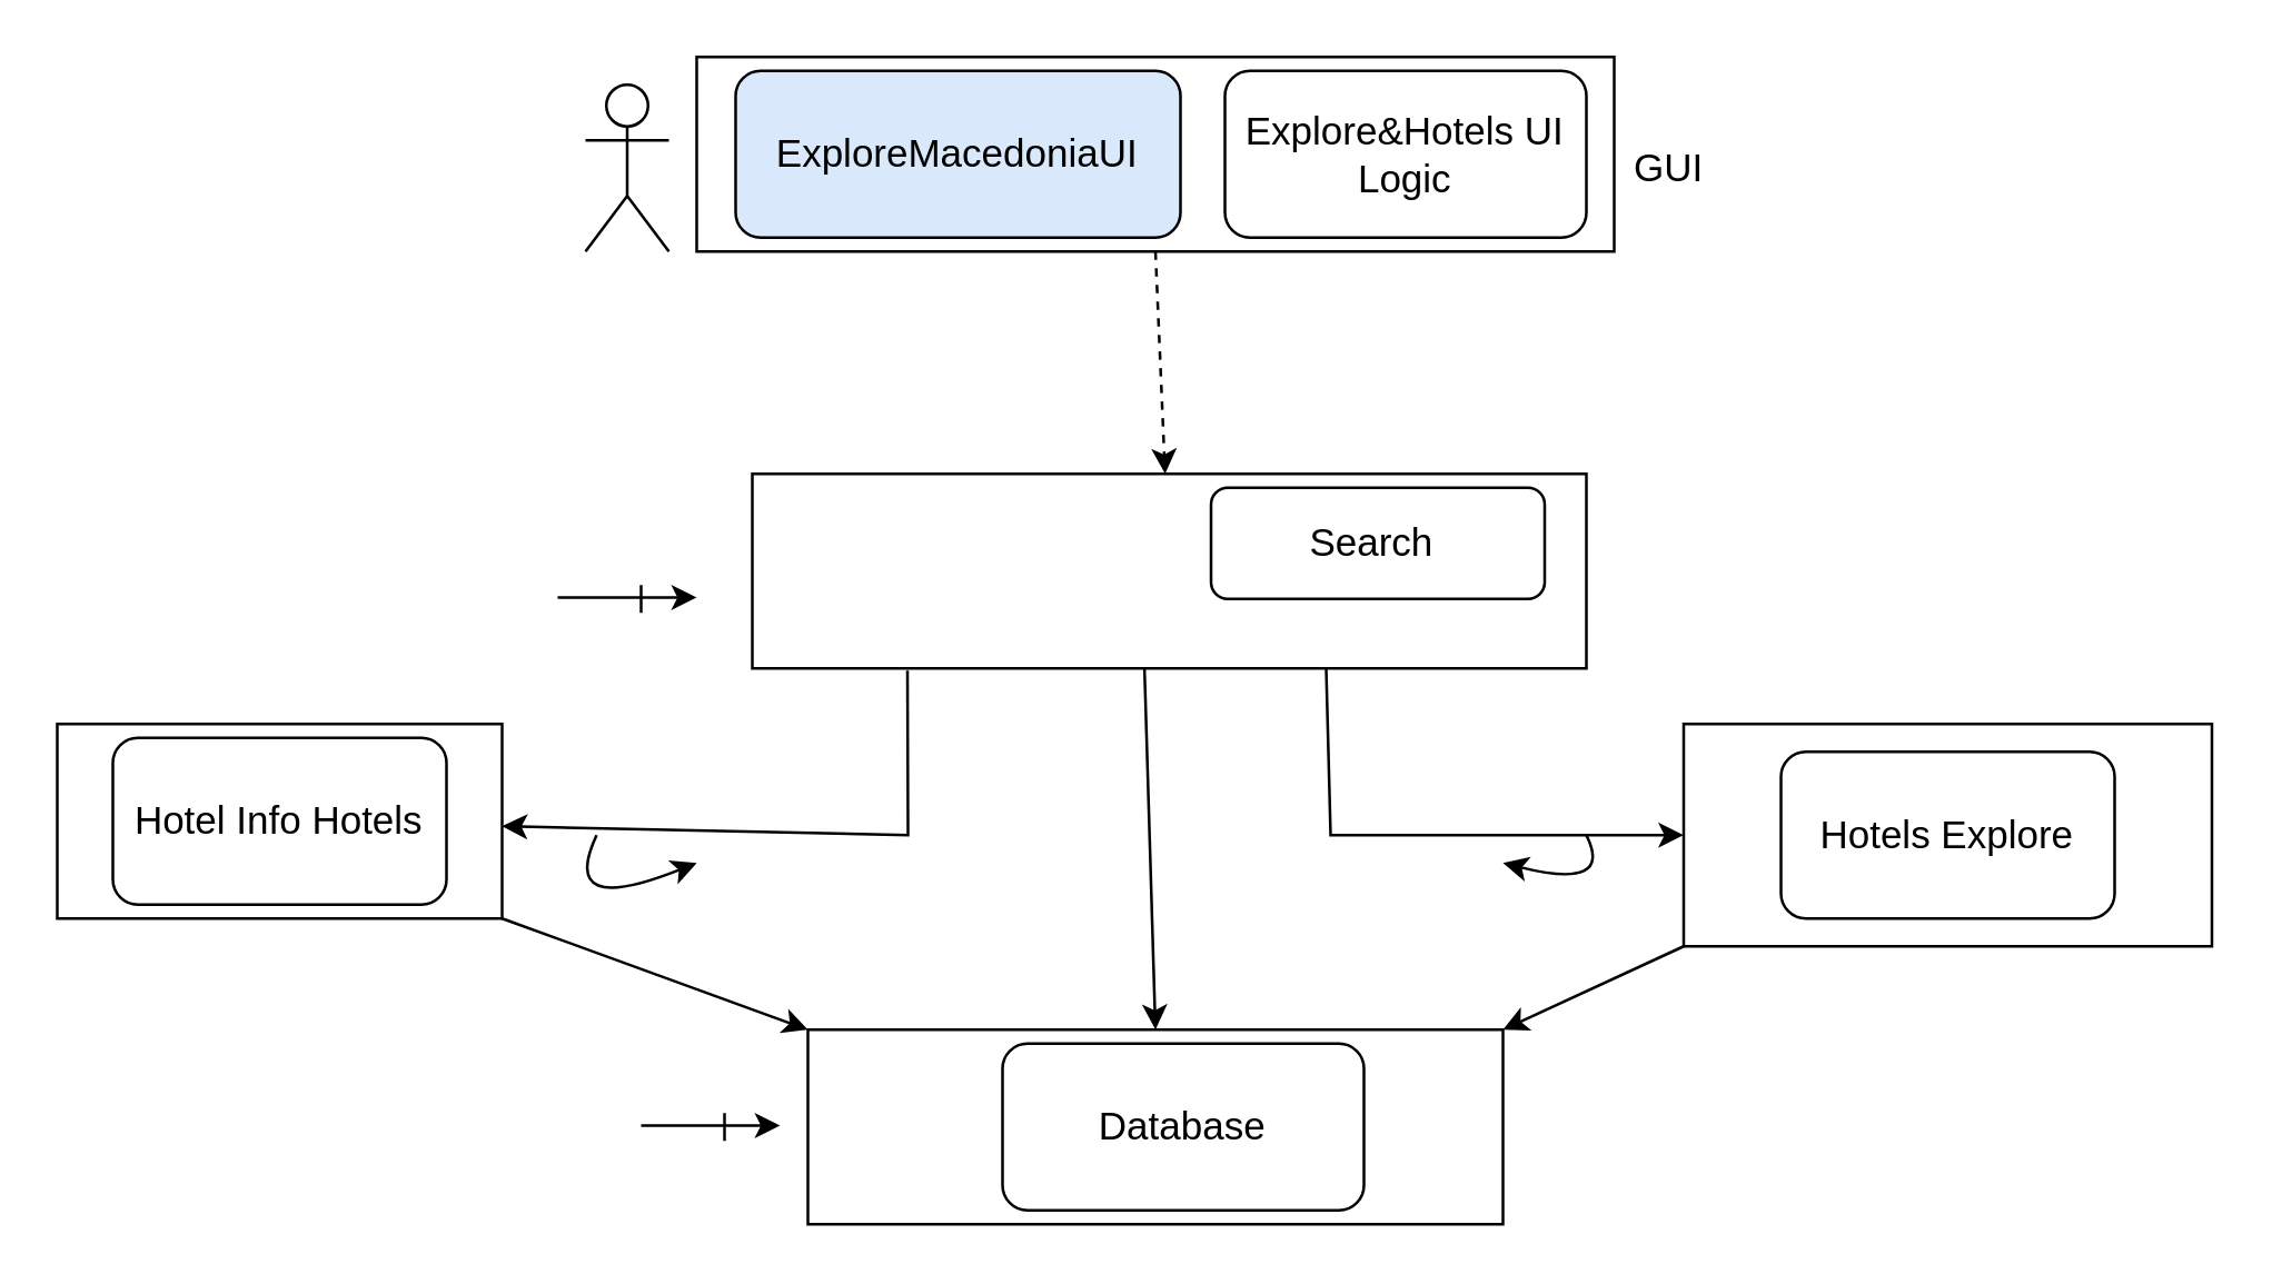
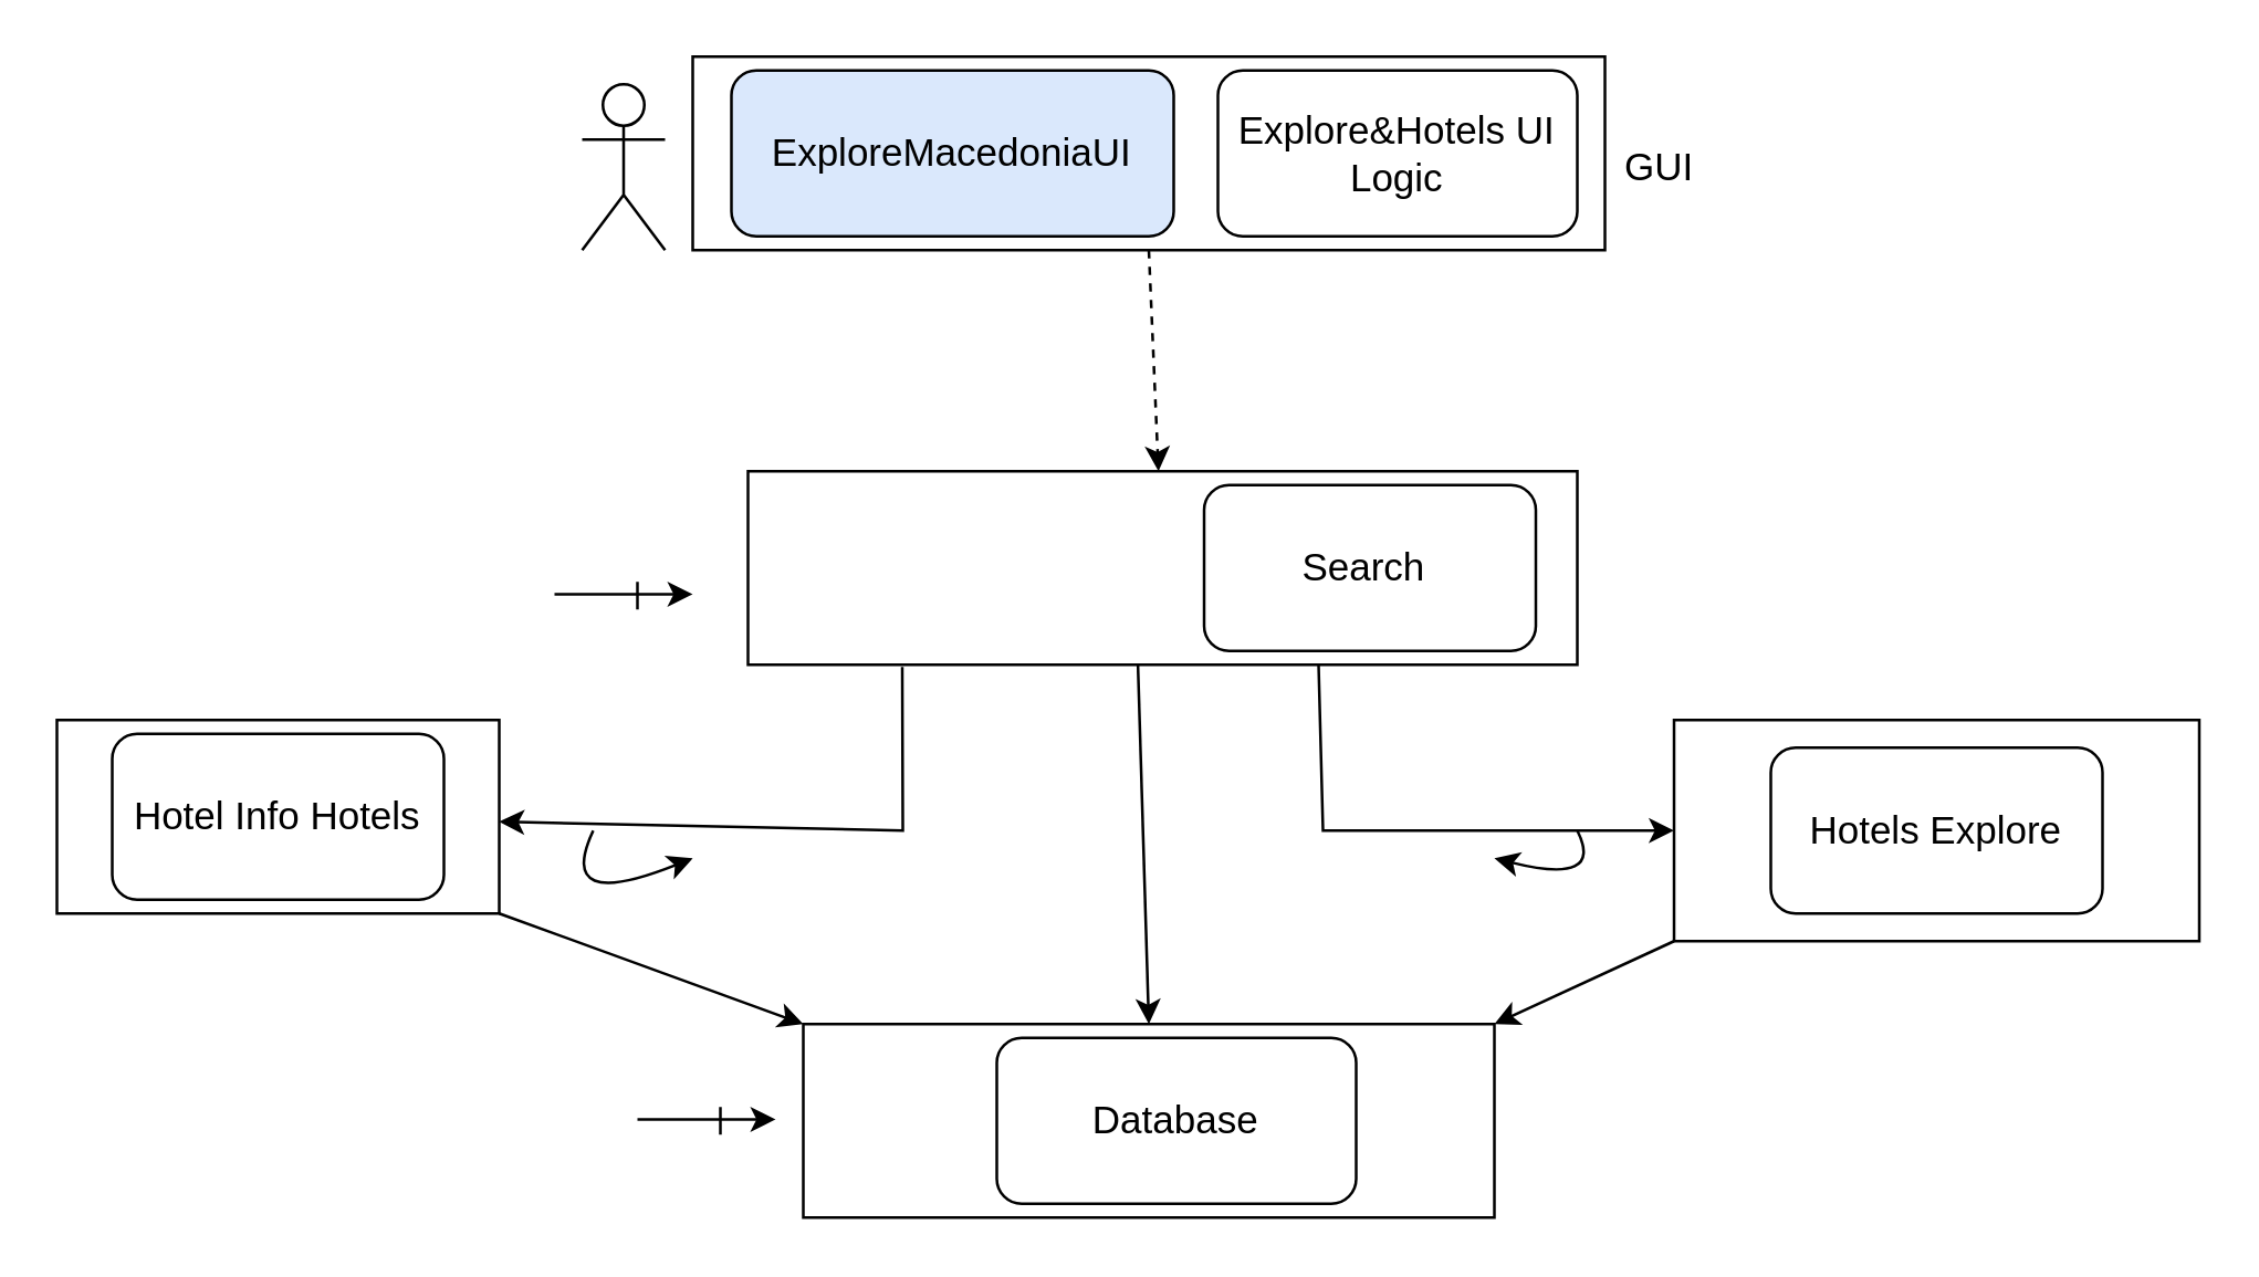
- <mxCell id="10" value="Search&amp;nbsp;" style="rounded=1;whiteSpace=wrap;html=1;fontSize=14;" vertex="1" parent="1"><mxGeometry x="435" y="175" width="120" height="40" as="geometry" /></mxCell>
+ <mxCell id="10" value="Search&amp;nbsp;" style="rounded=1;whiteSpace=wrap;html=1;fontSize=14;" vertex="1" parent="1"><mxGeometry x="435" y="175" width="120" height="60" as="geometry" /></mxCell>
